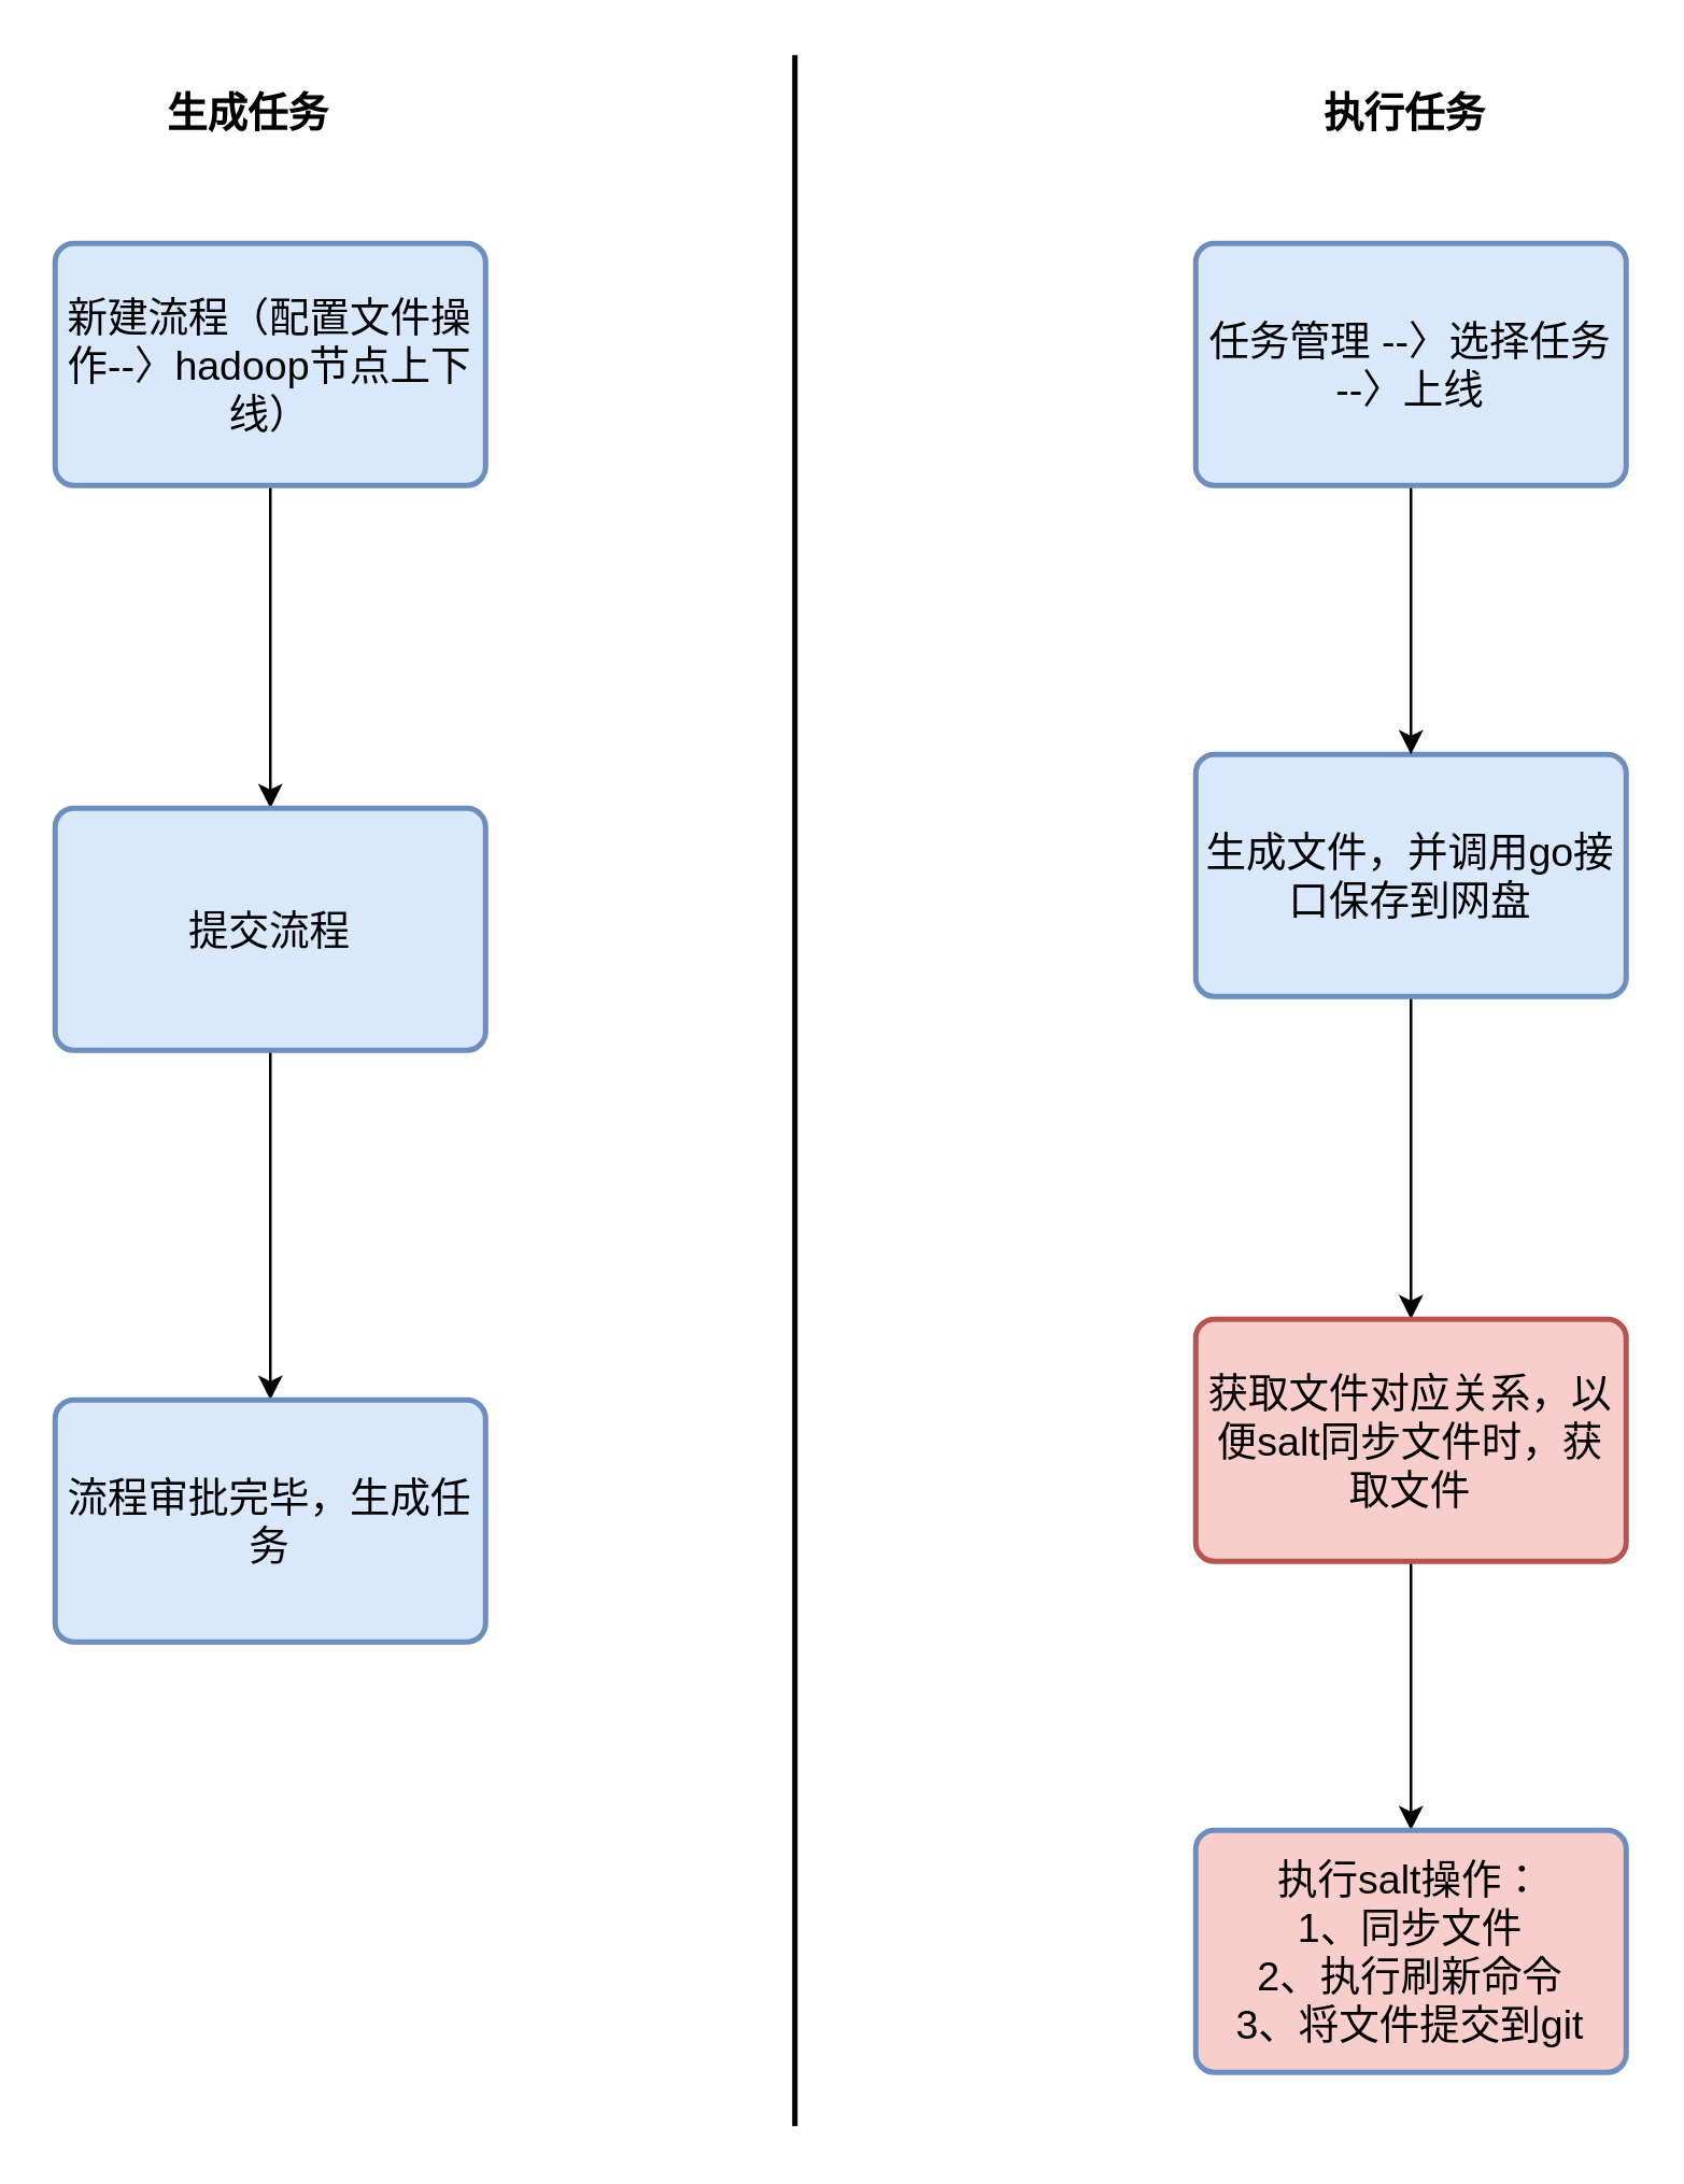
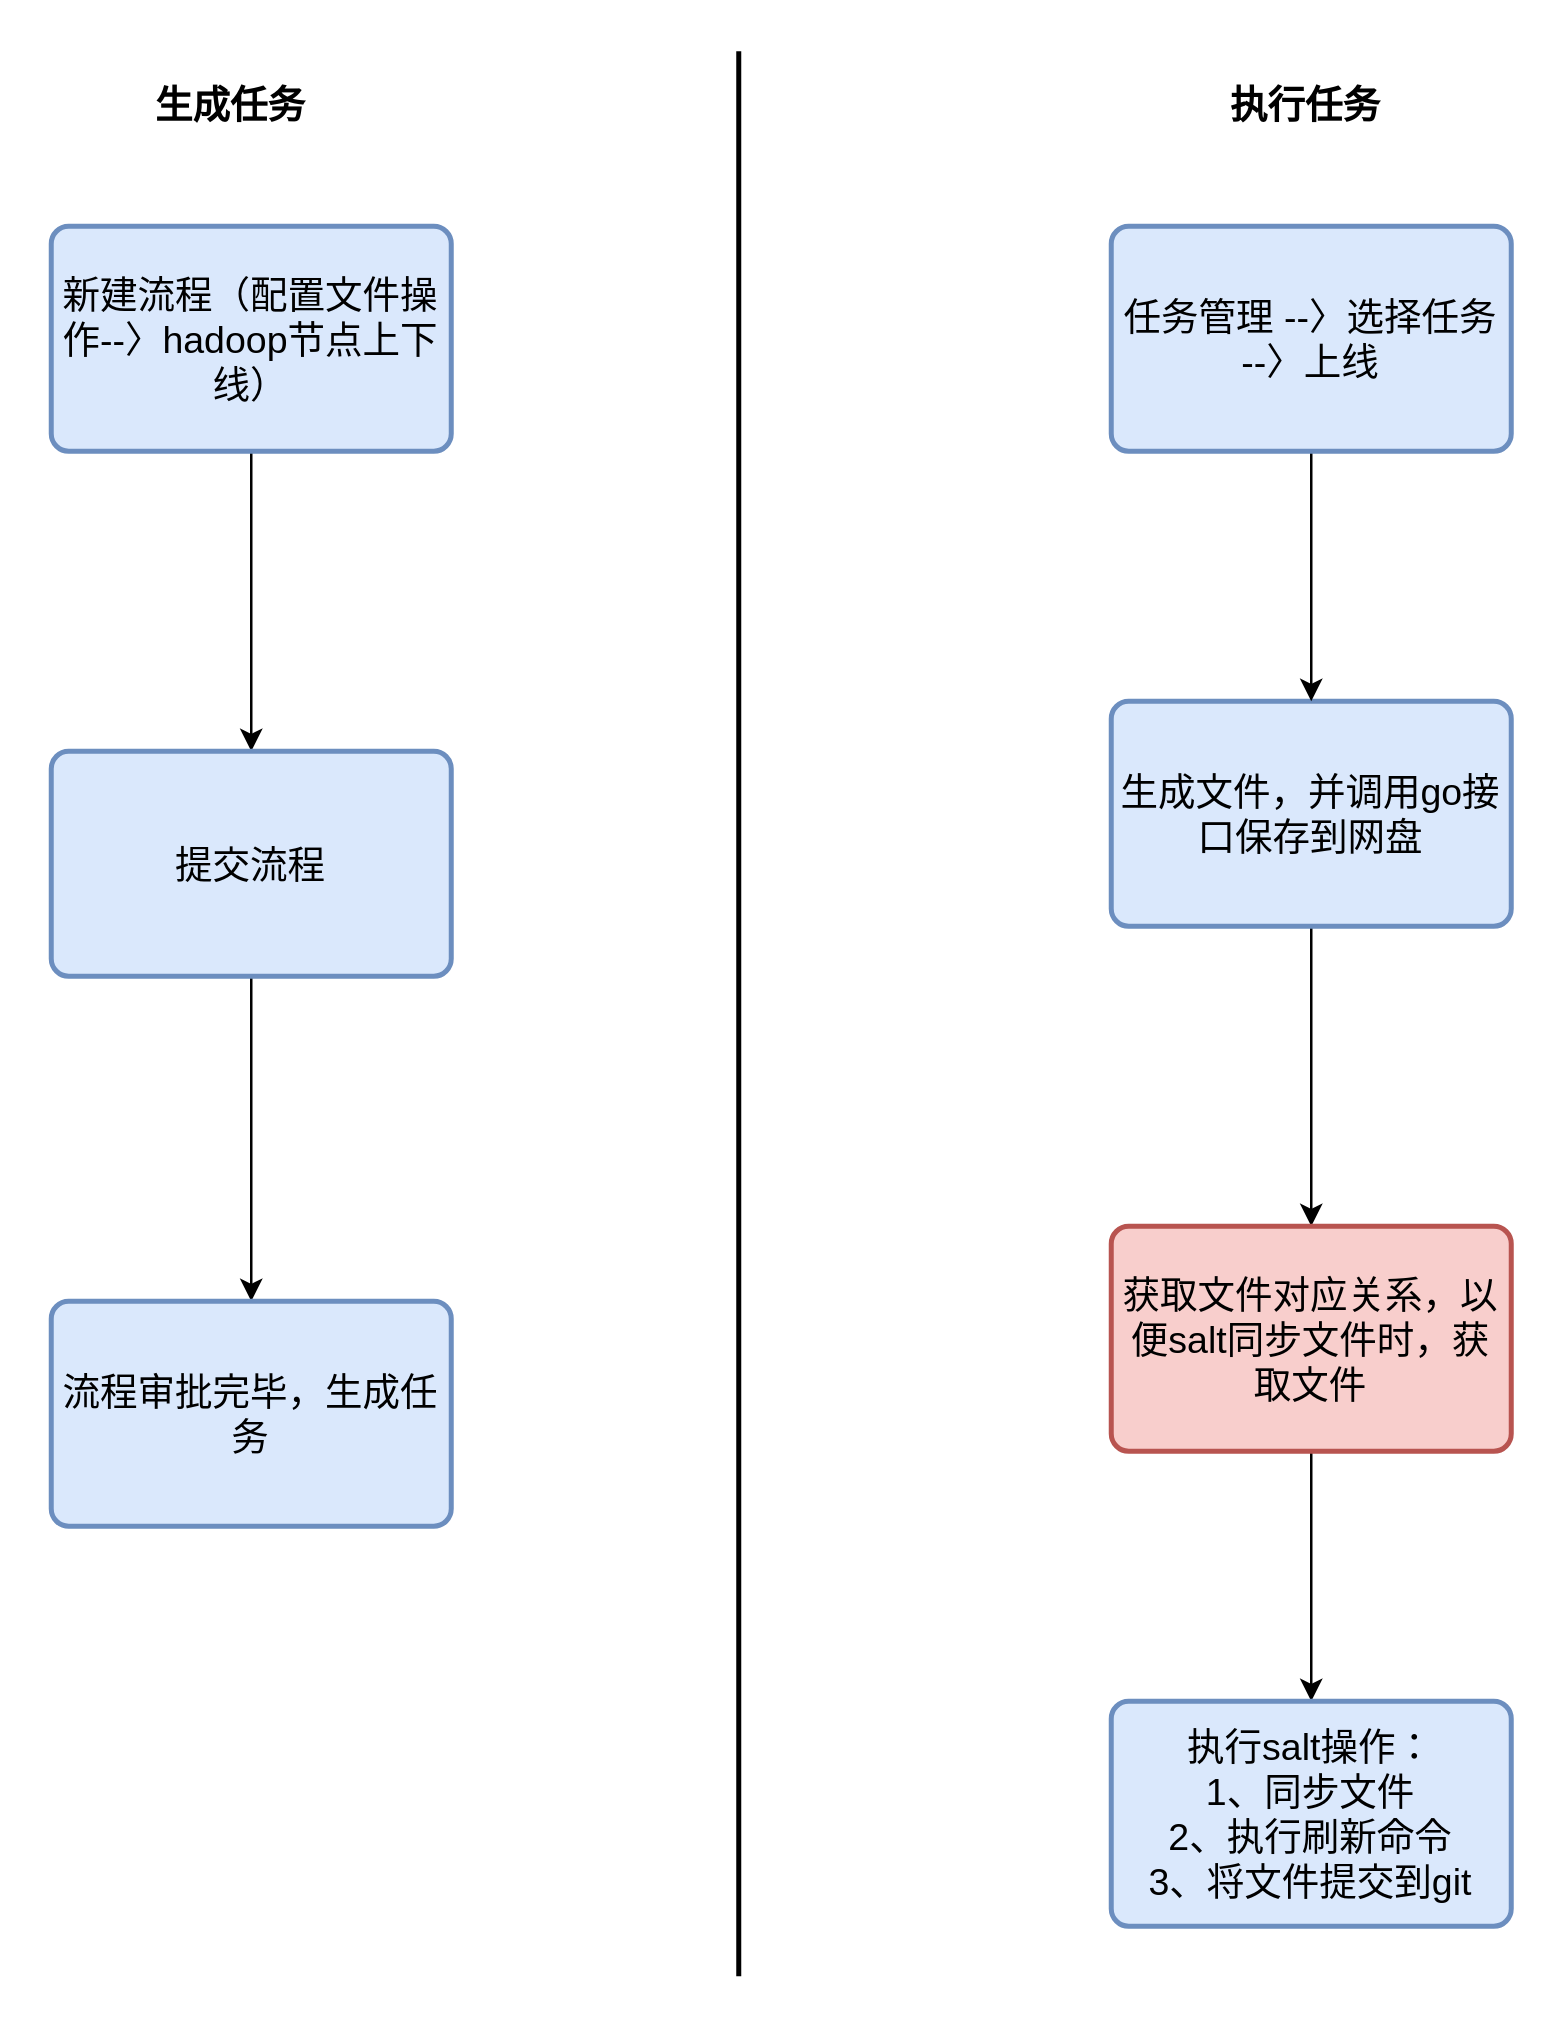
- <mxCell id="13" value="&lt;font style=&quot;font-size: 15px&quot;&gt;执行salt操作：&lt;br&gt;1、同步文件&lt;br&gt;2、执行刷新命令&lt;br&gt;3、将文件提交到git&lt;/font&gt;" style="rounded=1;whiteSpace=wrap;html=1;absoluteArcSize=1;arcSize=14;strokeWidth=2;fillColor=#f8cecc;strokeColor=#6c8ebf;" parent="1" vertex="1"><mxGeometry x="444" y="680" width="160" height="90" as="geometry" /></mxCell>
+ <mxCell id="13" value="&lt;font style=&quot;font-size: 15px&quot;&gt;执行salt操作：&lt;br&gt;1、同步文件&lt;br&gt;2、执行刷新命令&lt;br&gt;3、将文件提交到git&lt;/font&gt;" style="rounded=1;whiteSpace=wrap;html=1;absoluteArcSize=1;arcSize=14;strokeWidth=2;fillColor=#dae8fc;strokeColor=#6c8ebf;" parent="1" vertex="1"><mxGeometry x="444" y="680" width="160" height="90" as="geometry" /></mxCell>
